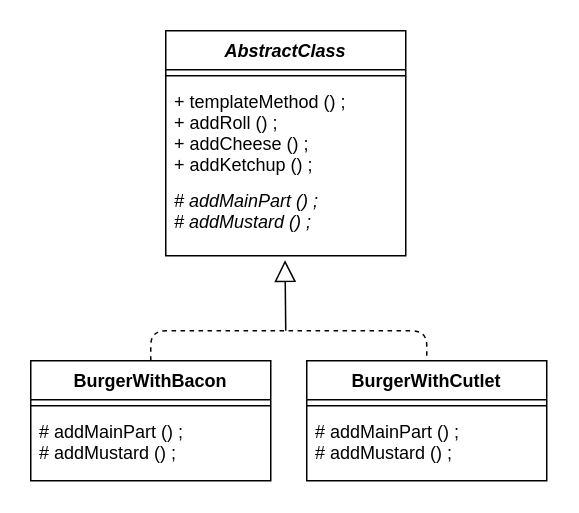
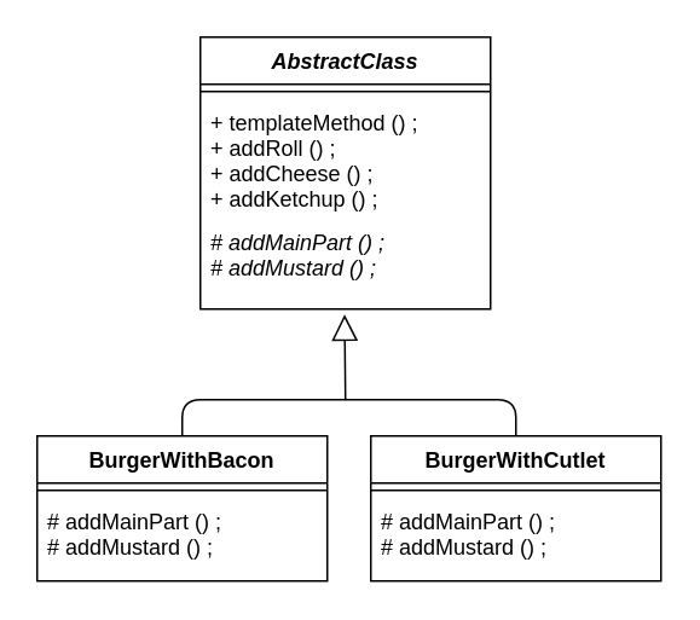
- <mxCell id="13" value="" style="endArrow=none;html=1;edgeStyle=orthogonalEdgeStyle;entryX=0.5;entryY=0;entryDx=0;entryDy=0;exitX=0.5;exitY=0;exitDx=0;exitDy=0;dashed=1;" edge="1" parent="1" source="6" target="9"><mxGeometry relative="1" as="geometry"><mxPoint x="100" y="230" as="sourcePoint" /><mxPoint x="320" y="220" as="targetPoint" /><Array as="points"><mxPoint x="100" y="220" /><mxPoint x="284" y="220" /></Array></mxGeometry></mxCell>
+ <mxCell id="13" value="" style="endArrow=none;html=1;edgeStyle=orthogonalEdgeStyle;entryX=0.5;entryY=0;entryDx=0;entryDy=0;exitX=0.5;exitY=0;exitDx=0;exitDy=0;" edge="1" parent="1" source="6" target="9"><mxGeometry relative="1" as="geometry"><mxPoint x="100" y="230" as="sourcePoint" /><mxPoint x="320" y="220" as="targetPoint" /><Array as="points"><mxPoint x="100" y="220" /><mxPoint x="284" y="220" /></Array></mxGeometry></mxCell>
